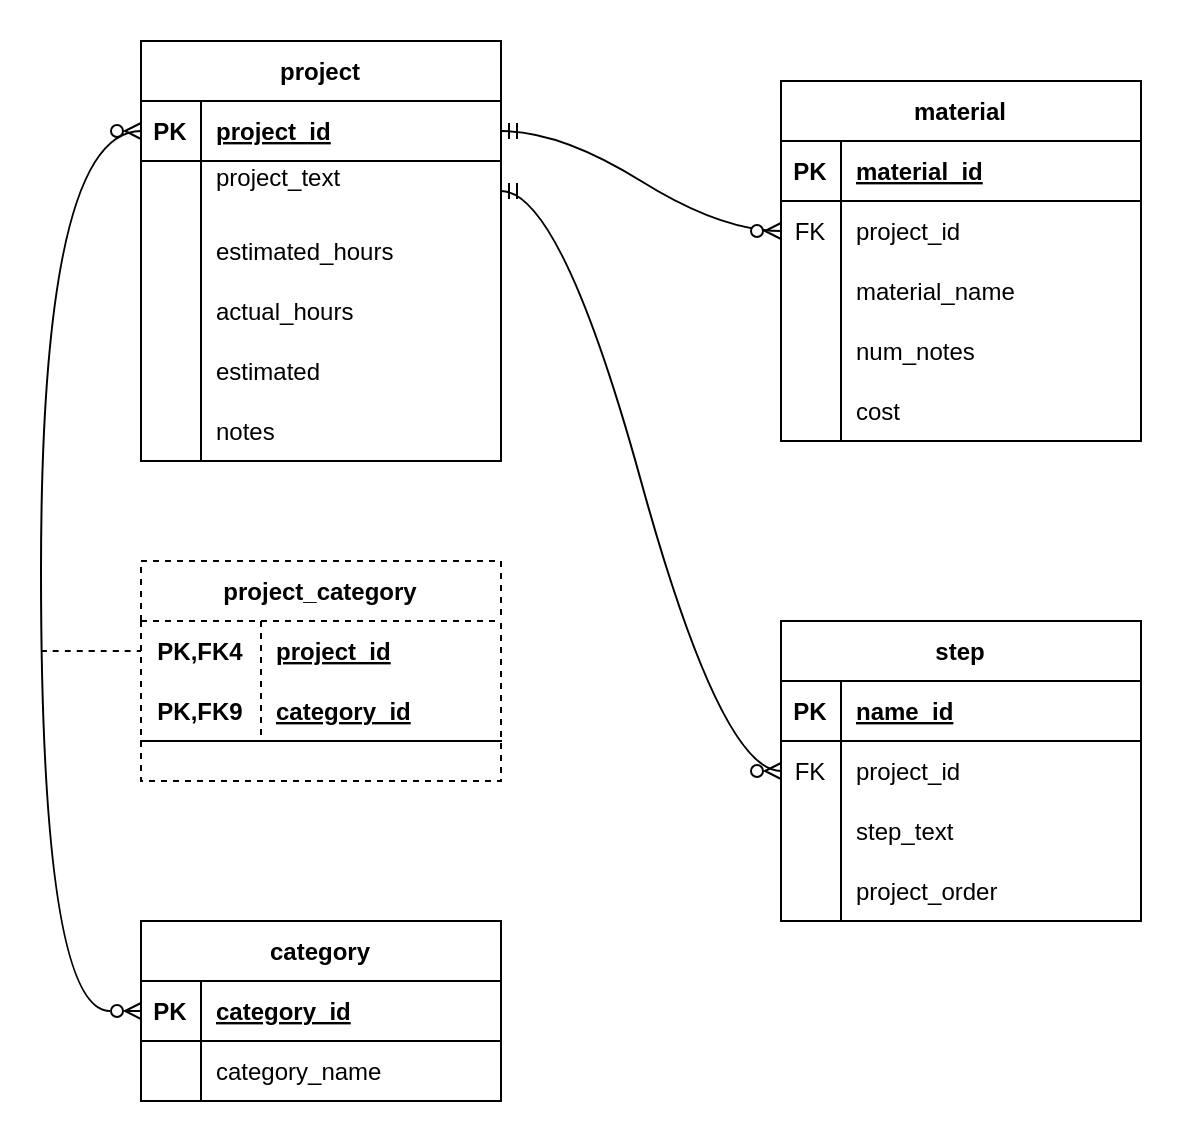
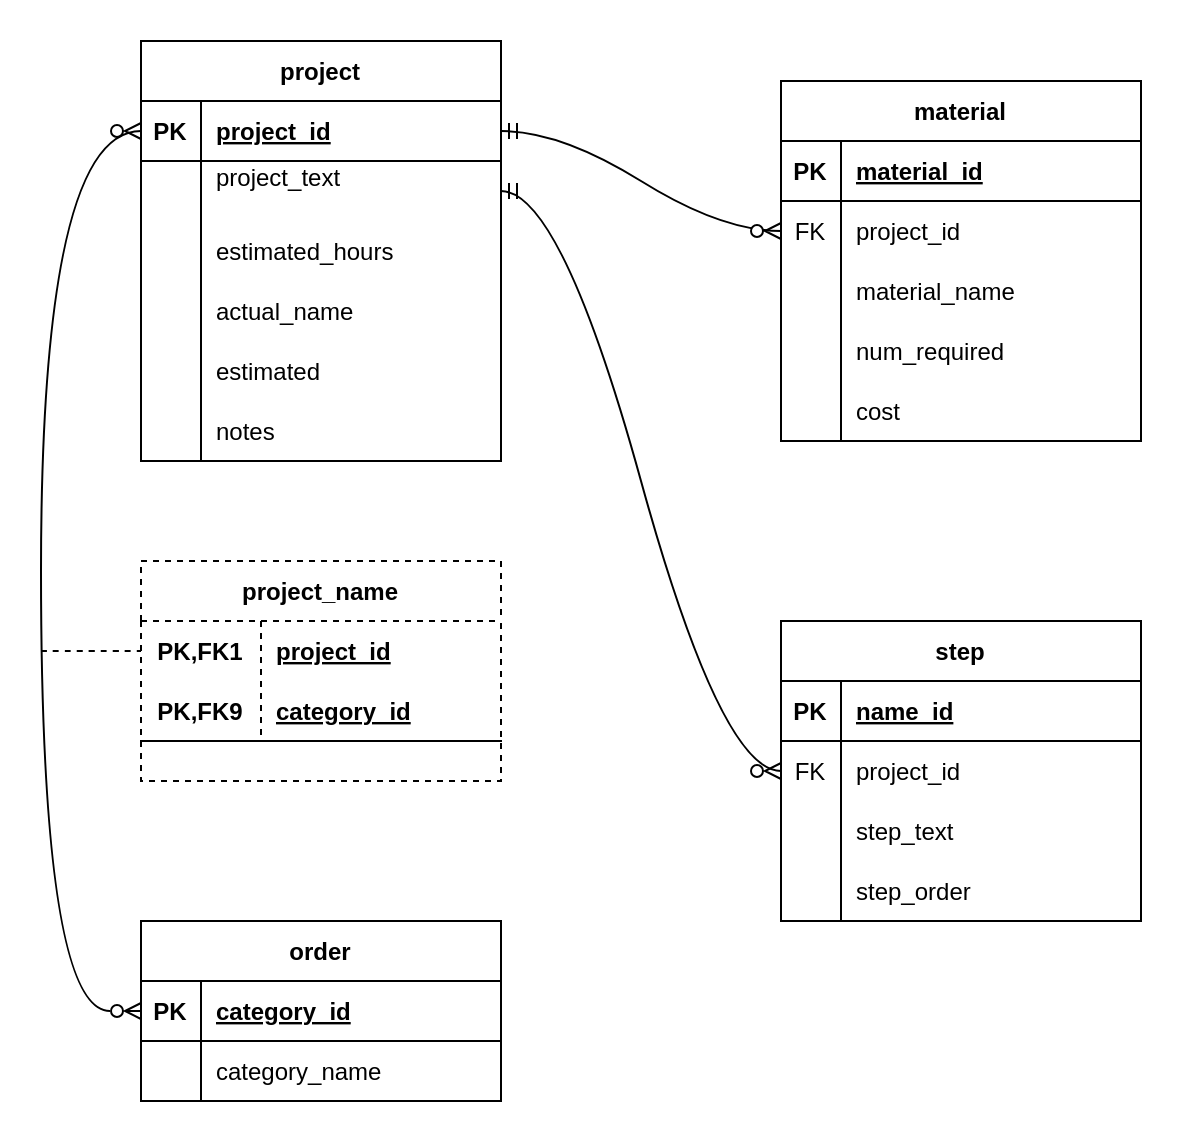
- <mxCell id="14" value="actual_hours" style="shape=partialRectangle;connectable=0;fillColor=none;top=0;left=0;bottom=0;right=0;align=left;spacingLeft=6;overflow=hidden;" parent="12" vertex="1"><mxGeometry x="30" width="150" height="30" as="geometry"><mxRectangle width="150" height="30" as="alternateBounds" /></mxGeometry></mxCell>
+ <mxCell id="14" value="actual_name" style="shape=partialRectangle;connectable=0;fillColor=none;top=0;left=0;bottom=0;right=0;align=left;spacingLeft=6;overflow=hidden;" parent="12" vertex="1"><mxGeometry x="30" width="150" height="30" as="geometry"><mxRectangle width="150" height="30" as="alternateBounds" /></mxGeometry></mxCell>
- <mxCell id="33" value="num_notes" style="shape=partialRectangle;connectable=0;fillColor=none;top=0;left=0;bottom=0;right=0;align=left;spacingLeft=6;overflow=hidden;" parent="31" vertex="1"><mxGeometry x="30" width="150" height="30" as="geometry"><mxRectangle width="150" height="30" as="alternateBounds" /></mxGeometry></mxCell>
+ <mxCell id="33" value="num_required" style="shape=partialRectangle;connectable=0;fillColor=none;top=0;left=0;bottom=0;right=0;align=left;spacingLeft=6;overflow=hidden;" parent="31" vertex="1"><mxGeometry x="30" width="150" height="30" as="geometry"><mxRectangle width="150" height="30" as="alternateBounds" /></mxGeometry></mxCell>
- <mxCell id="57" value="project_category" style="shape=table;startSize=30;container=1;collapsible=1;childLayout=tableLayout;fixedRows=1;rowLines=0;fontStyle=1;align=center;resizeLast=1;dashed=1;" parent="1" vertex="1"><mxGeometry x="70" y="280" width="180" height="110" as="geometry" /></mxCell>
+ <mxCell id="57" value="project_name" style="shape=table;startSize=30;container=1;collapsible=1;childLayout=tableLayout;fixedRows=1;rowLines=0;fontStyle=1;align=center;resizeLast=1;dashed=1;" parent="1" vertex="1"><mxGeometry x="70" y="280" width="180" height="110" as="geometry" /></mxCell>
- <mxCell id="59" value="PK,FK4" style="shape=partialRectangle;connectable=0;fillColor=none;top=0;left=0;bottom=0;right=0;fontStyle=1;overflow=hidden;" parent="58" vertex="1"><mxGeometry width="60" height="30" as="geometry"><mxRectangle width="60" height="30" as="alternateBounds" /></mxGeometry></mxCell>
+ <mxCell id="59" value="PK,FK1" style="shape=partialRectangle;connectable=0;fillColor=none;top=0;left=0;bottom=0;right=0;fontStyle=1;overflow=hidden;" parent="58" vertex="1"><mxGeometry width="60" height="30" as="geometry"><mxRectangle width="60" height="30" as="alternateBounds" /></mxGeometry></mxCell>
- <mxCell id="49" value="project_order" style="shape=partialRectangle;connectable=0;fillColor=none;top=0;left=0;bottom=0;right=0;align=left;spacingLeft=6;overflow=hidden;" parent="47" vertex="1"><mxGeometry x="30" width="150" height="30" as="geometry"><mxRectangle width="150" height="30" as="alternateBounds" /></mxGeometry></mxCell>
+ <mxCell id="49" value="step_order" style="shape=partialRectangle;connectable=0;fillColor=none;top=0;left=0;bottom=0;right=0;align=left;spacingLeft=6;overflow=hidden;" parent="47" vertex="1"><mxGeometry x="30" width="150" height="30" as="geometry"><mxRectangle width="150" height="30" as="alternateBounds" /></mxGeometry></mxCell>
- <mxCell id="50" value="category" style="shape=table;startSize=30;container=1;collapsible=1;childLayout=tableLayout;fixedRows=1;rowLines=0;fontStyle=1;align=center;resizeLast=1;" parent="1" vertex="1"><mxGeometry x="70" y="460" width="180" height="90" as="geometry" /></mxCell>
+ <mxCell id="50" value="order" style="shape=table;startSize=30;container=1;collapsible=1;childLayout=tableLayout;fixedRows=1;rowLines=0;fontStyle=1;align=center;resizeLast=1;" parent="1" vertex="1"><mxGeometry x="70" y="460" width="180" height="90" as="geometry" /></mxCell>
